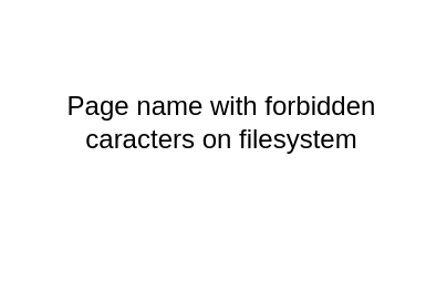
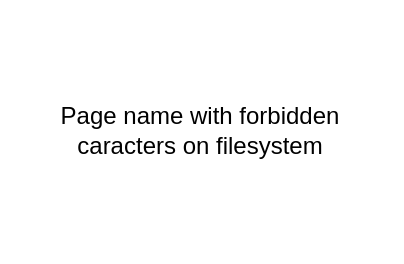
- <mxCell id="2" value="Page name with forbidden caracters on filesystem" style="text;html=1;strokeColor=none;fillColor=none;align=center;verticalAlign=middle;whiteSpace=wrap;rounded=0;" vertex="1" parent="1"><mxGeometry x="20" y="10" width="160" height="90" as="geometry" /></mxCell>
+ <mxCell id="2" value="Page name with forbidden caracters on filesystem" style="text;html=1;strokeColor=none;fillColor=none;align=center;verticalAlign=middle;whiteSpace=wrap;rounded=0;" vertex="1" parent="1"><mxGeometry x="20" y="20" width="160" height="90" as="geometry" /></mxCell>
